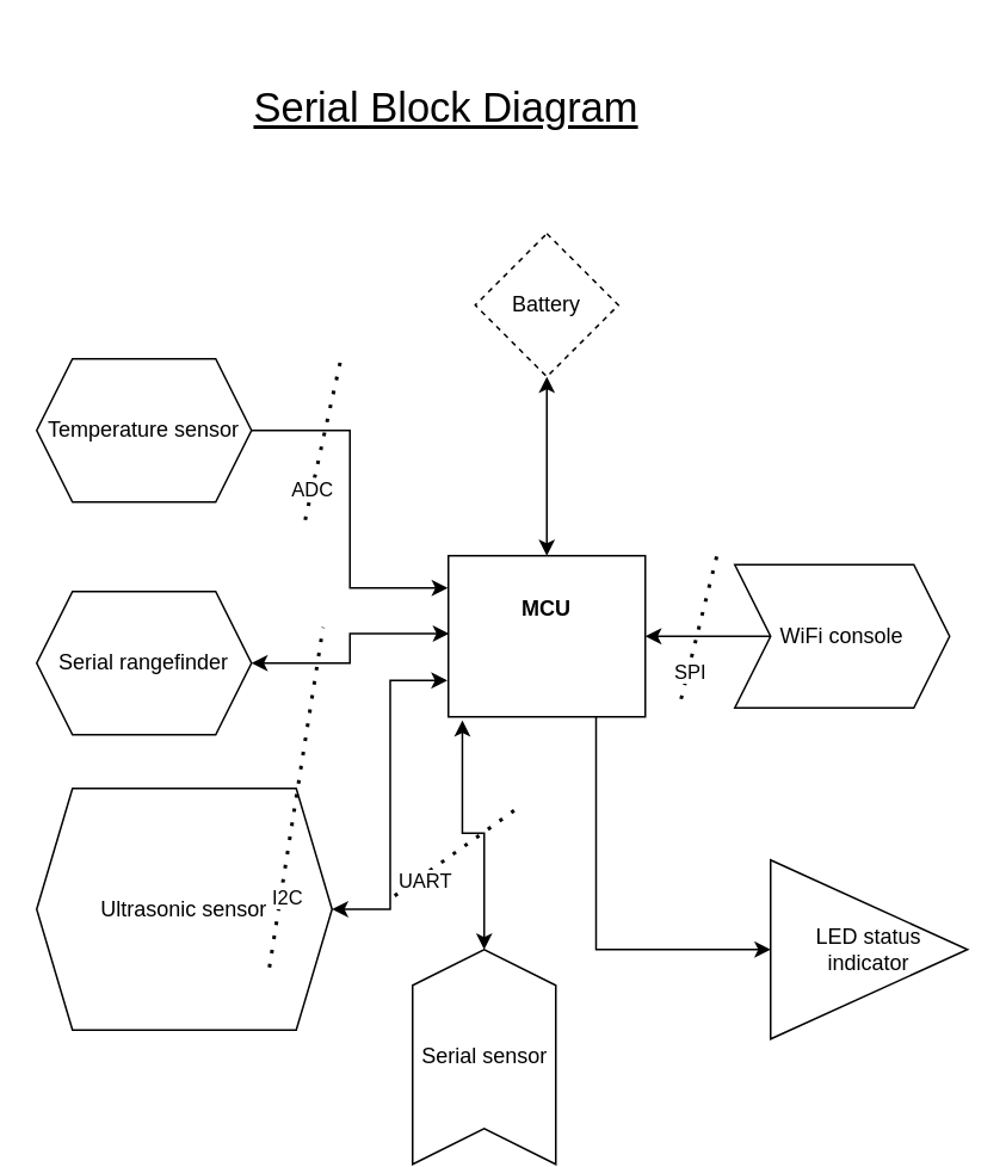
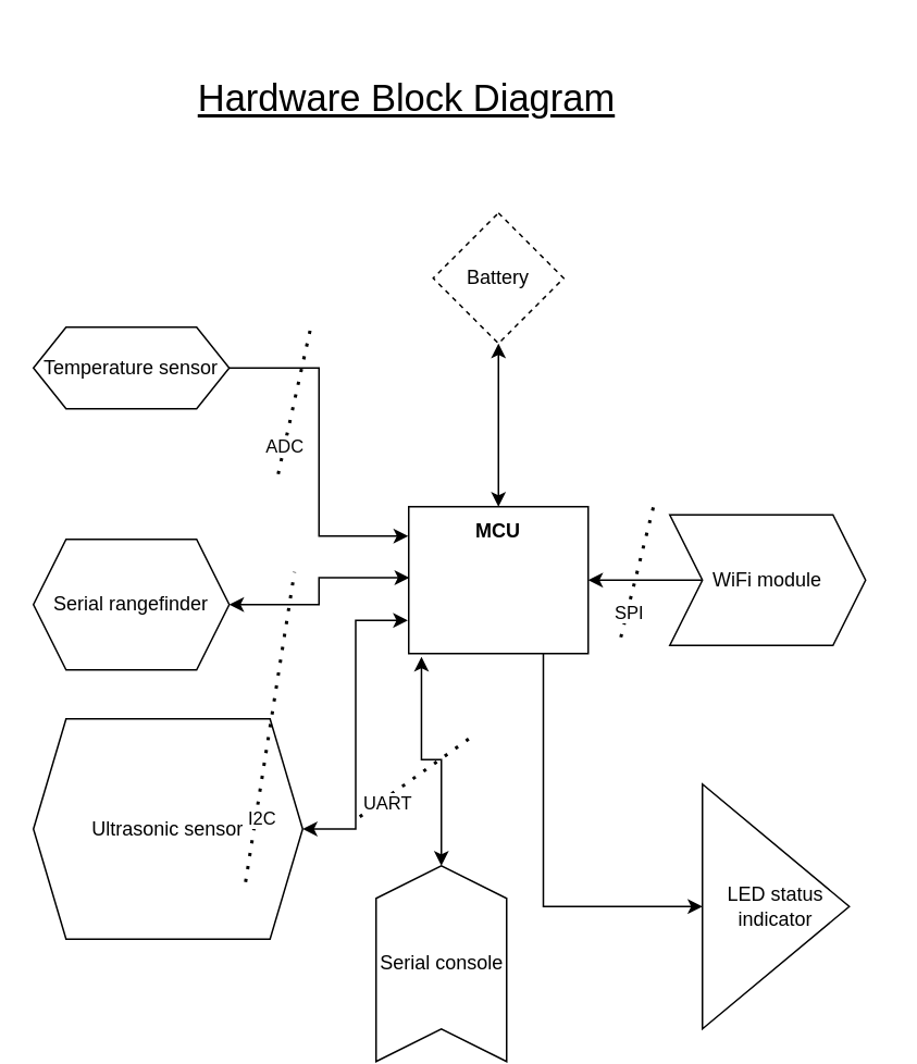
- <mxCell id="27" value="&lt;font style=&quot;font-size: 23px&quot;&gt;&lt;u&gt;Serial Block Diagram&lt;/u&gt;&lt;/font&gt;" style="text;html=1;strokeColor=none;fillColor=none;align=center;verticalAlign=middle;whiteSpace=wrap;rounded=0;" vertex="1" parent="1"><mxGeometry x="60" y="20" width="377.5" height="80" as="geometry" /></mxCell>
+ <mxCell id="27" value="&lt;font style=&quot;font-size: 23px&quot;&gt;&lt;u&gt;Hardware Block Diagram&lt;/u&gt;&lt;/font&gt;" style="text;html=1;strokeColor=none;fillColor=none;align=center;verticalAlign=middle;whiteSpace=wrap;rounded=0;" vertex="1" parent="1"><mxGeometry x="60" y="20" width="377.5" height="80" as="geometry" /></mxCell>
- <mxCell id="7" value="Temperature sensor" style="shape=hexagon;perimeter=hexagonPerimeter2;whiteSpace=wrap;html=1;fixedSize=1;" vertex="1" parent="1"><mxGeometry x="20" y="200" width="120" height="80" as="geometry" /></mxCell>
+ <mxCell id="7" value="Temperature sensor" style="shape=hexagon;perimeter=hexagonPerimeter2;whiteSpace=wrap;html=1;fixedSize=1;" vertex="1" parent="1"><mxGeometry x="20" y="200" width="120" height="50" as="geometry" /></mxCell>
- <mxCell id="5" value="&lt;b&gt;MCU&lt;/b&gt;" style="text;html=1;strokeColor=none;fillColor=none;align=center;verticalAlign=middle;whiteSpace=wrap;rounded=0;" vertex="1" parent="1"><mxGeometry x="275" y="325" width="60" height="30" as="geometry" /></mxCell>
+ <mxCell id="5" value="&lt;b&gt;MCU&lt;/b&gt;" style="text;html=1;strokeColor=none;fillColor=none;align=center;verticalAlign=middle;whiteSpace=wrap;rounded=0;" vertex="1" parent="1"><mxGeometry x="275" y="310" width="60" height="30" as="geometry" /></mxCell>
- <mxCell id="24" value="WiFi console" style="shape=step;perimeter=stepPerimeter;whiteSpace=wrap;html=1;fixedSize=1;" vertex="1" parent="1"><mxGeometry x="410" y="315" width="120" height="80" as="geometry" /></mxCell>
+ <mxCell id="24" value="WiFi module" style="shape=step;perimeter=stepPerimeter;whiteSpace=wrap;html=1;fixedSize=1;" vertex="1" parent="1"><mxGeometry x="410" y="315" width="120" height="80" as="geometry" /></mxCell>
- <mxCell id="26" value="LED status&lt;br&gt;indicator" style="triangle;whiteSpace=wrap;html=1;" vertex="1" parent="1"><mxGeometry x="430" y="480" width="110" height="100" as="geometry" /></mxCell>
+ <mxCell id="26" value="LED status&lt;br&gt;indicator" style="triangle;whiteSpace=wrap;html=1;" vertex="1" parent="1"><mxGeometry x="430" y="480" width="90" height="150" as="geometry" /></mxCell>
- <mxCell id="25" value="Serial sensor&lt;br&gt;" style="text;html=1;align=center;verticalAlign=middle;resizable=0;points=[];autosize=1;strokeColor=none;fillColor=none;" vertex="1" parent="1"><mxGeometry x="225" y="580" width="90" height="20" as="geometry" /></mxCell>
+ <mxCell id="25" value="Serial console&lt;br&gt;" style="text;html=1;align=center;verticalAlign=middle;resizable=0;points=[];autosize=1;strokeColor=none;fillColor=none;" vertex="1" parent="1"><mxGeometry x="225" y="580" width="90" height="20" as="geometry" /></mxCell>
